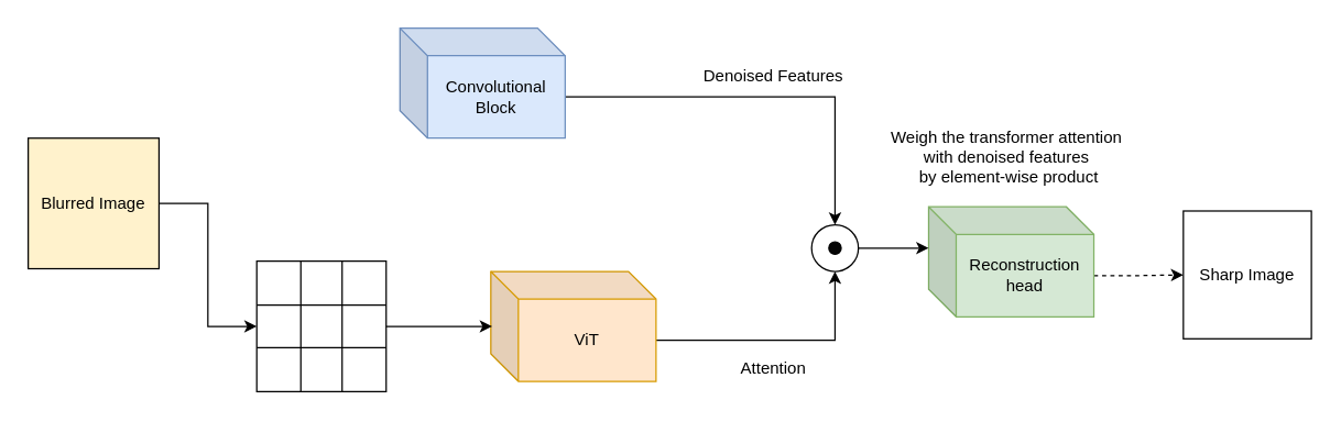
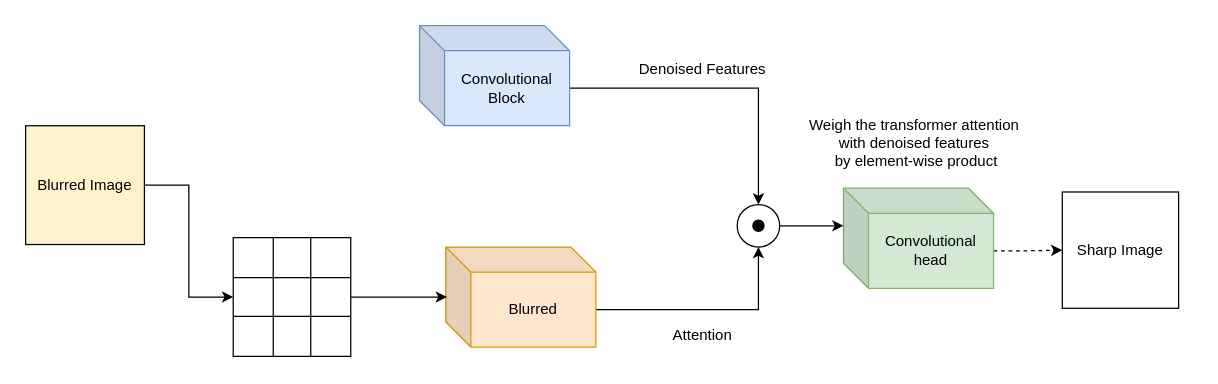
- <mxCell id="3" value="Convolutional Block" style="shape=cube;whiteSpace=wrap;html=1;boundedLbl=1;backgroundOutline=1;darkOpacity=0.05;darkOpacity2=0.1;fillColor=#dae8fc;strokeColor=#6c8ebf;" vertex="1" parent="1"><mxGeometry x="290" y="20" width="120" height="80" as="geometry" /></mxCell>
+ <mxCell id="3" value="Convolutional Block" style="shape=cube;whiteSpace=wrap;html=1;boundedLbl=1;backgroundOutline=1;darkOpacity=0.05;darkOpacity2=0.1;fillColor=#dae8fc;strokeColor=#6c8ebf;" vertex="1" parent="1"><mxGeometry x="335" y="20" width="120" height="80" as="geometry" /></mxCell>
- <mxCell id="13" value="Sharp Image" style="whiteSpace=wrap;html=1;aspect=fixed;" vertex="1" parent="1"><mxGeometry x="859" y="153" width="93" height="93" as="geometry" /></mxCell>
+ <mxCell id="13" value="Sharp Image" style="whiteSpace=wrap;html=1;aspect=fixed;" vertex="1" parent="1"><mxGeometry x="849" y="153" width="93" height="93" as="geometry" /></mxCell>
- <mxCell id="11" value="Reconstruction head" style="shape=cube;whiteSpace=wrap;html=1;boundedLbl=1;backgroundOutline=1;darkOpacity=0.05;darkOpacity2=0.1;fillColor=#d5e8d4;strokeColor=#82b366;" vertex="1" parent="1"><mxGeometry x="674" y="150" width="120" height="80" as="geometry" /></mxCell>
+ <mxCell id="11" value="Convolutional head" style="shape=cube;whiteSpace=wrap;html=1;boundedLbl=1;backgroundOutline=1;darkOpacity=0.05;darkOpacity2=0.1;fillColor=#d5e8d4;strokeColor=#82b366;" vertex="1" parent="1"><mxGeometry x="674" y="150" width="120" height="80" as="geometry" /></mxCell>
- <mxCell id="5" value="ViT" style="shape=cube;whiteSpace=wrap;html=1;boundedLbl=1;backgroundOutline=1;darkOpacity=0.05;darkOpacity2=0.1;fillColor=#ffe6cc;strokeColor=#d79b00;" vertex="1" parent="1"><mxGeometry x="356" y="197" width="120" height="80" as="geometry" /></mxCell>
+ <mxCell id="5" value="Blurred" style="shape=cube;whiteSpace=wrap;html=1;boundedLbl=1;backgroundOutline=1;darkOpacity=0.05;darkOpacity2=0.1;fillColor=#ffe6cc;strokeColor=#d79b00;" vertex="1" parent="1"><mxGeometry x="356" y="197" width="120" height="80" as="geometry" /></mxCell>
